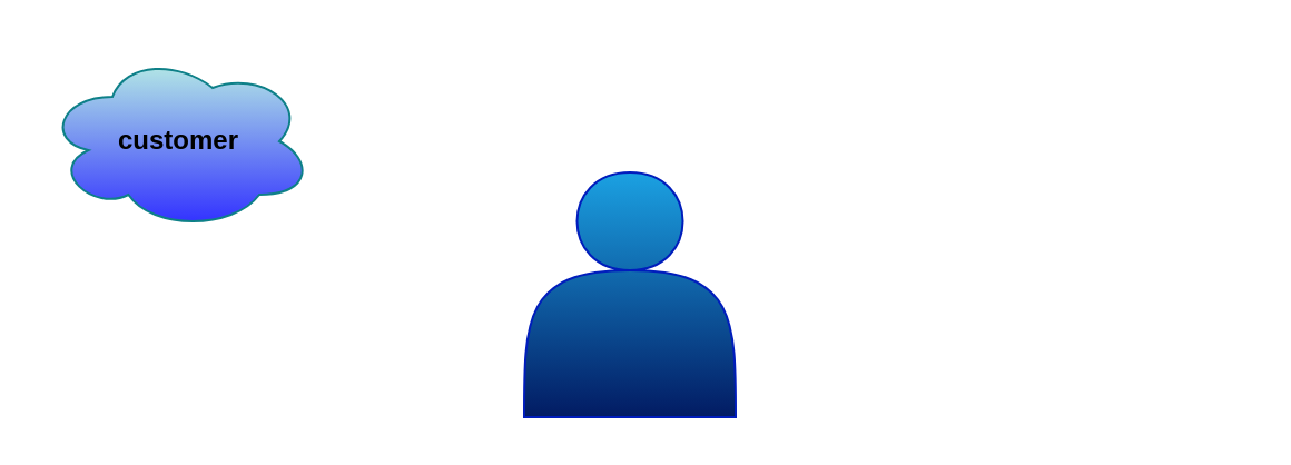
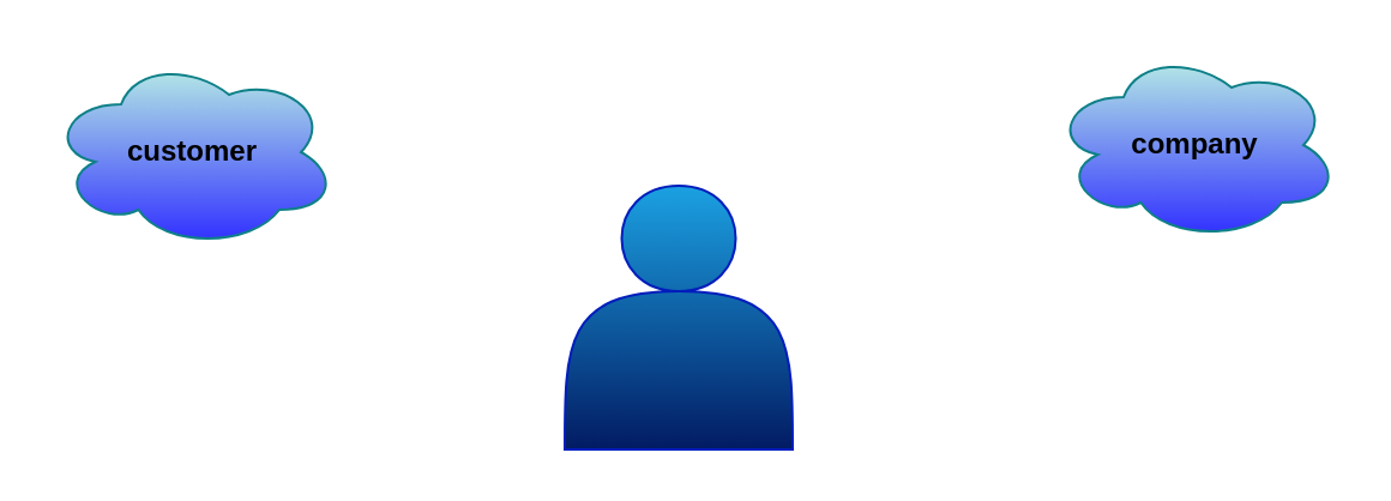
+ <mxCell id="4" value="&lt;font color=&quot;#000000&quot;&gt;&lt;b&gt;company&lt;/b&gt;&lt;/font&gt;" style="ellipse;shape=cloud;whiteSpace=wrap;html=1;fillColor=#b0e3e6;strokeColor=#0e8088;gradientColor=#3333FF;" parent="1" vertex="1"><mxGeometry x="438" y="20" width="120" height="80" as="geometry" /></mxCell>
